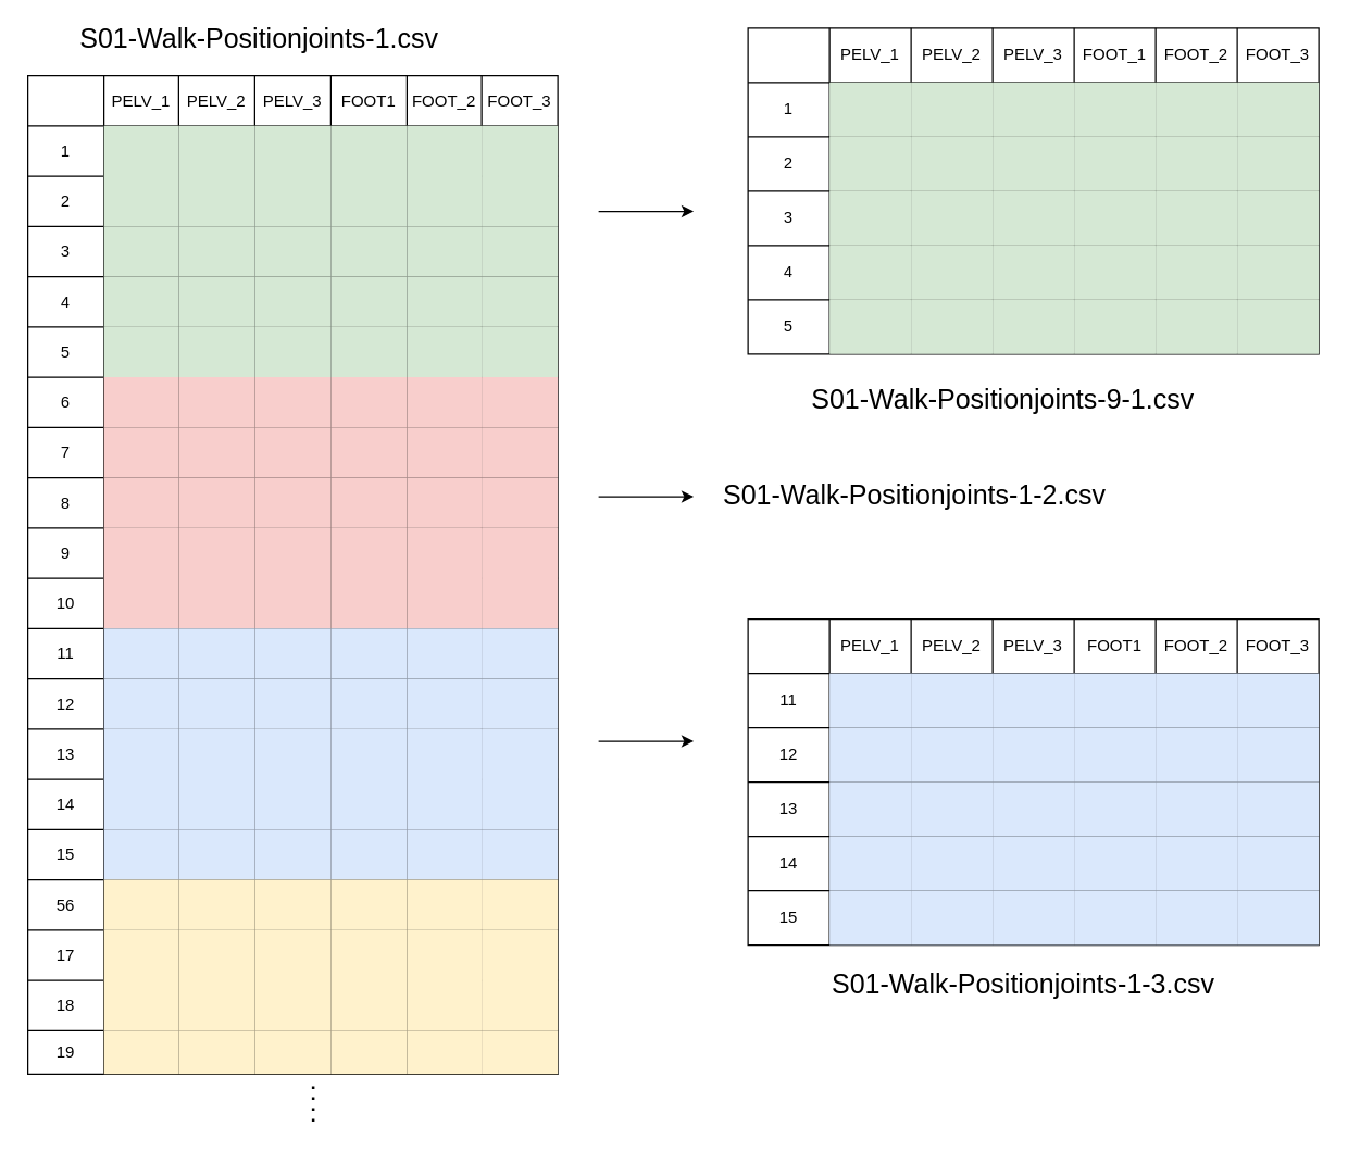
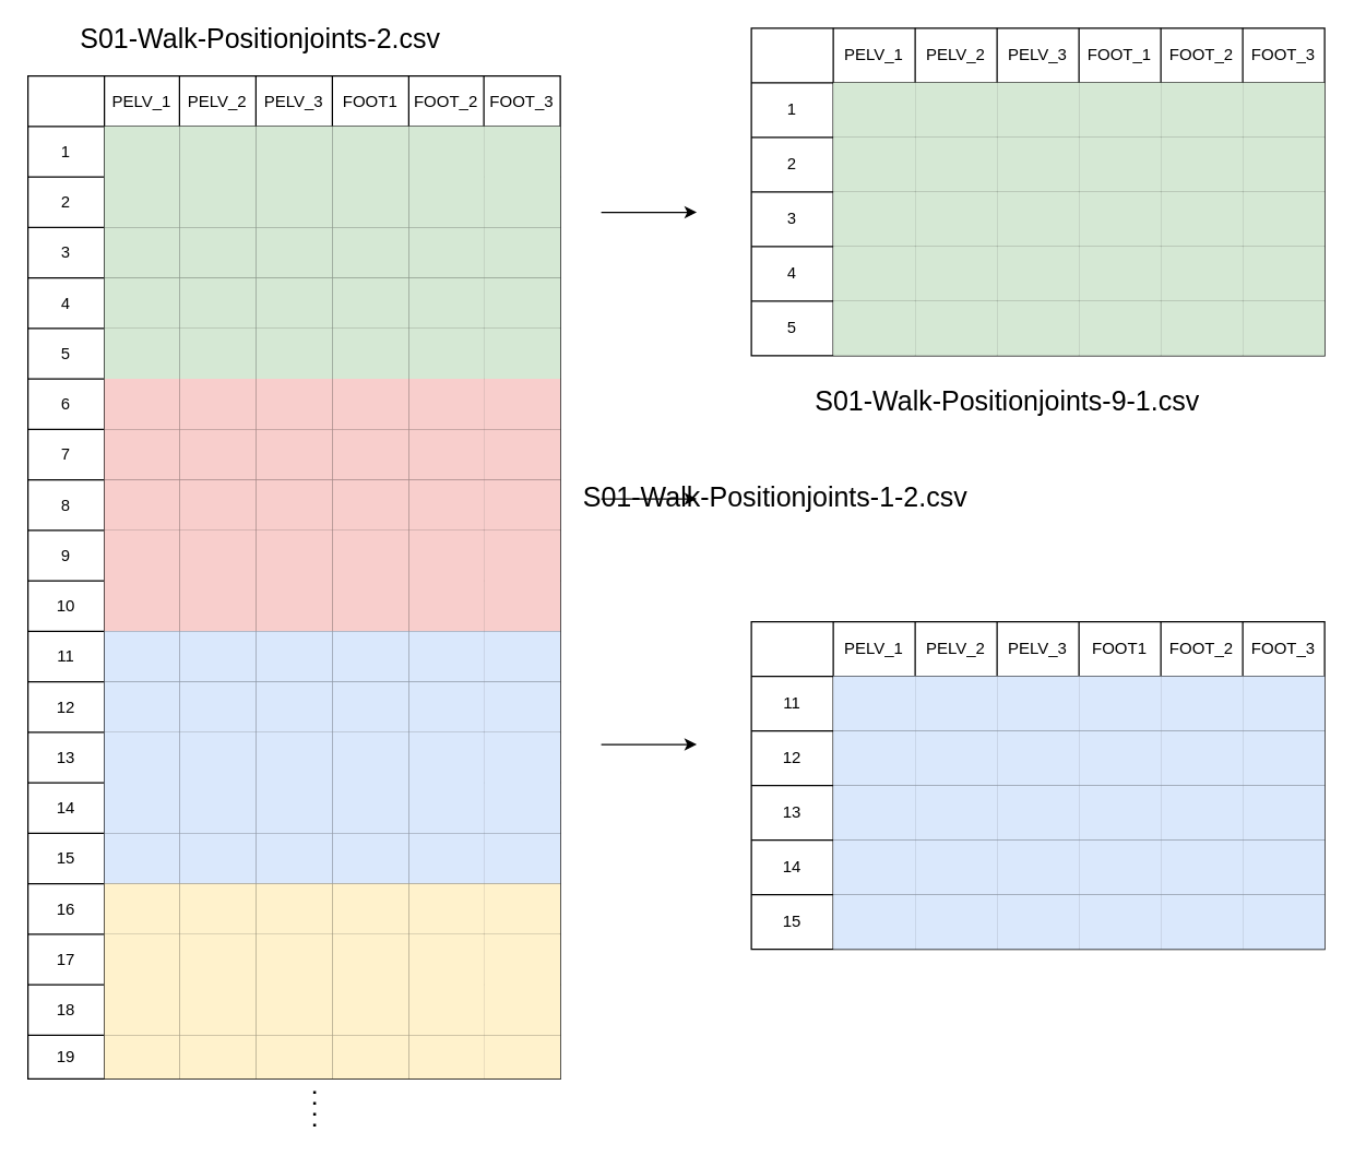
- <mxCell id="264" value="&lt;div style=&quot;font-size: 20px&quot;&gt;S01-Walk-Positionjoints-1.csv&lt;/div&gt;&lt;div&gt;&lt;br&gt;&lt;/div&gt;" style="text;html=1;align=center;verticalAlign=middle;resizable=0;points=[];autosize=1;" parent="1" vertex="1"><mxGeometry x="50" y="20" width="280" height="30" as="geometry" /></mxCell>
+ <mxCell id="264" value="&lt;div style=&quot;font-size: 20px&quot;&gt;S01-Walk-Positionjoints-2.csv&lt;/div&gt;&lt;div&gt;&lt;br&gt;&lt;/div&gt;" style="text;html=1;align=center;verticalAlign=middle;resizable=0;points=[];autosize=1;" parent="1" vertex="1"><mxGeometry x="50" y="20" width="280" height="30" as="geometry" /></mxCell>
- <mxCell id="268" value="&lt;div style=&quot;font-size: 20px&quot;&gt;S01-Walk-Positionjoints-1-2.csv&lt;/div&gt;&lt;div&gt;&lt;br&gt;&lt;/div&gt;" style="text;whiteSpace=wrap;html=1;" parent="1" vertex="1"><mxGeometry x="530" y="345" width="310" height="30" as="geometry" /></mxCell>
+ <mxCell id="268" value="&lt;div style=&quot;font-size: 20px&quot;&gt;S01-Walk-Positionjoints-1-2.csv&lt;/div&gt;&lt;div&gt;&lt;br&gt;&lt;/div&gt;" style="text;whiteSpace=wrap;html=1;" parent="1" vertex="1"><mxGeometry x="425" y="345" width="310" height="30" as="geometry" /></mxCell>
- <mxCell id="132" value="56" style="shape=partialRectangle;html=1;whiteSpace=wrap;connectable=0;overflow=hidden;fillColor=none;top=0;left=0;bottom=0;right=0;" parent="131" vertex="1"><mxGeometry width="56" height="37" as="geometry" /></mxCell>
+ <mxCell id="132" value="16" style="shape=partialRectangle;html=1;whiteSpace=wrap;connectable=0;overflow=hidden;fillColor=none;top=0;left=0;bottom=0;right=0;" parent="131" vertex="1"><mxGeometry width="56" height="37" as="geometry" /></mxCell>
- <mxCell id="266" value="&lt;div style=&quot;font-size: 20px&quot;&gt;S01-Walk-Positionjoints-1-3.csv&lt;/div&gt;&lt;div&gt;&lt;br&gt;&lt;/div&gt;" style="text;whiteSpace=wrap;html=1;" parent="1" vertex="1"><mxGeometry x="610" y="705" width="300" height="30" as="geometry" /></mxCell>
